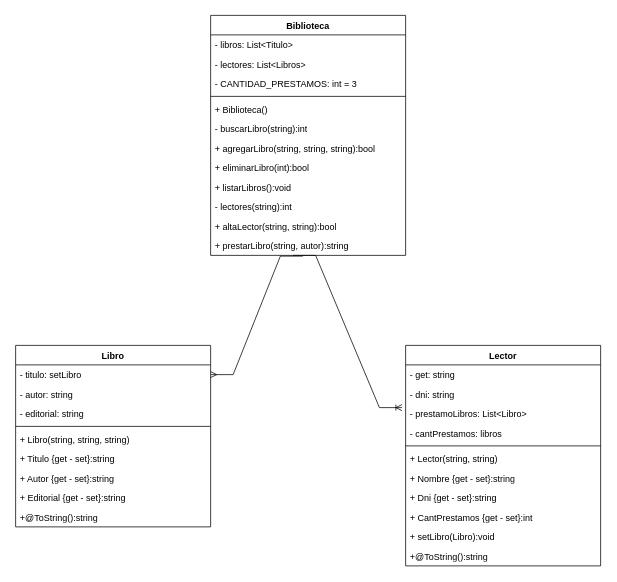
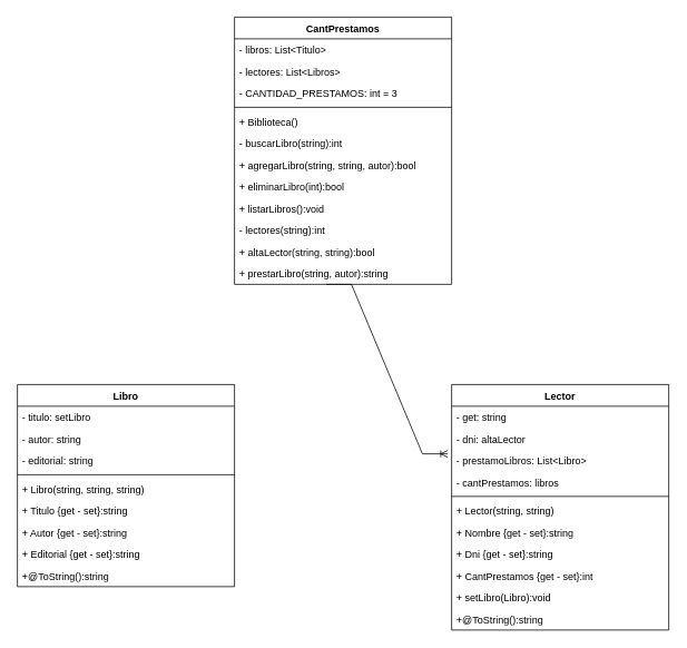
- <mxCell id="2" value="Biblioteca" style="swimlane;fontStyle=1;align=center;verticalAlign=top;childLayout=stackLayout;horizontal=1;startSize=26;horizontalStack=0;resizeParent=1;resizeParentMax=0;resizeLast=0;collapsible=1;marginBottom=0;whiteSpace=wrap;html=1;" vertex="1" parent="1"><mxGeometry x="280" y="20" width="260" height="320" as="geometry" /></mxCell>
+ <mxCell id="2" value="CantPrestamos" style="swimlane;fontStyle=1;align=center;verticalAlign=top;childLayout=stackLayout;horizontal=1;startSize=26;horizontalStack=0;resizeParent=1;resizeParentMax=0;resizeLast=0;collapsible=1;marginBottom=0;whiteSpace=wrap;html=1;" vertex="1" parent="1"><mxGeometry x="280" y="20" width="260" height="320" as="geometry" /></mxCell>
- <mxCell id="9" value="+ agregarLibro(string, string, string):bool" style="text;strokeColor=none;fillColor=none;align=left;verticalAlign=top;spacingLeft=4;spacingRight=4;overflow=hidden;rotatable=0;points=[[0,0.5],[1,0.5]];portConstraint=eastwest;whiteSpace=wrap;html=1;" vertex="1" parent="2"><mxGeometry y="164" width="260" height="26" as="geometry" /></mxCell>
+ <mxCell id="9" value="+ agregarLibro(string, string, autor):bool" style="text;strokeColor=none;fillColor=none;align=left;verticalAlign=top;spacingLeft=4;spacingRight=4;overflow=hidden;rotatable=0;points=[[0,0.5],[1,0.5]];portConstraint=eastwest;whiteSpace=wrap;html=1;" vertex="1" parent="2"><mxGeometry y="164" width="260" height="26" as="geometry" /></mxCell>
- <mxCell id="37" value="" style="edgeStyle=entityRelationEdgeStyle;fontSize=12;html=1;endArrow=ERmany;rounded=0;entryX=1;entryY=0.5;entryDx=0;entryDy=0;exitX=0.473;exitY=1.038;exitDx=0;exitDy=0;exitPerimeter=0;" edge="1" parent="1" source="14" target="28"><mxGeometry width="100" height="100" relative="1" as="geometry"><mxPoint x="110" y="300" as="sourcePoint" /><mxPoint x="210" y="200" as="targetPoint" /><Array as="points"><mxPoint x="190" y="290" /></Array></mxGeometry></mxCell>
- <mxCell id="17" value="- dni: string" style="text;strokeColor=none;fillColor=none;align=left;verticalAlign=top;spacingLeft=4;spacingRight=4;overflow=hidden;rotatable=0;points=[[0,0.5],[1,0.5]];portConstraint=eastwest;whiteSpace=wrap;html=1;" vertex="1" parent="15"><mxGeometry y="52" width="260" height="26" as="geometry" /></mxCell>
+ <mxCell id="17" value="- dni: altaLector" style="text;strokeColor=none;fillColor=none;align=left;verticalAlign=top;spacingLeft=4;spacingRight=4;overflow=hidden;rotatable=0;points=[[0,0.5],[1,0.5]];portConstraint=eastwest;whiteSpace=wrap;html=1;" vertex="1" parent="15"><mxGeometry y="52" width="260" height="26" as="geometry" /></mxCell>
